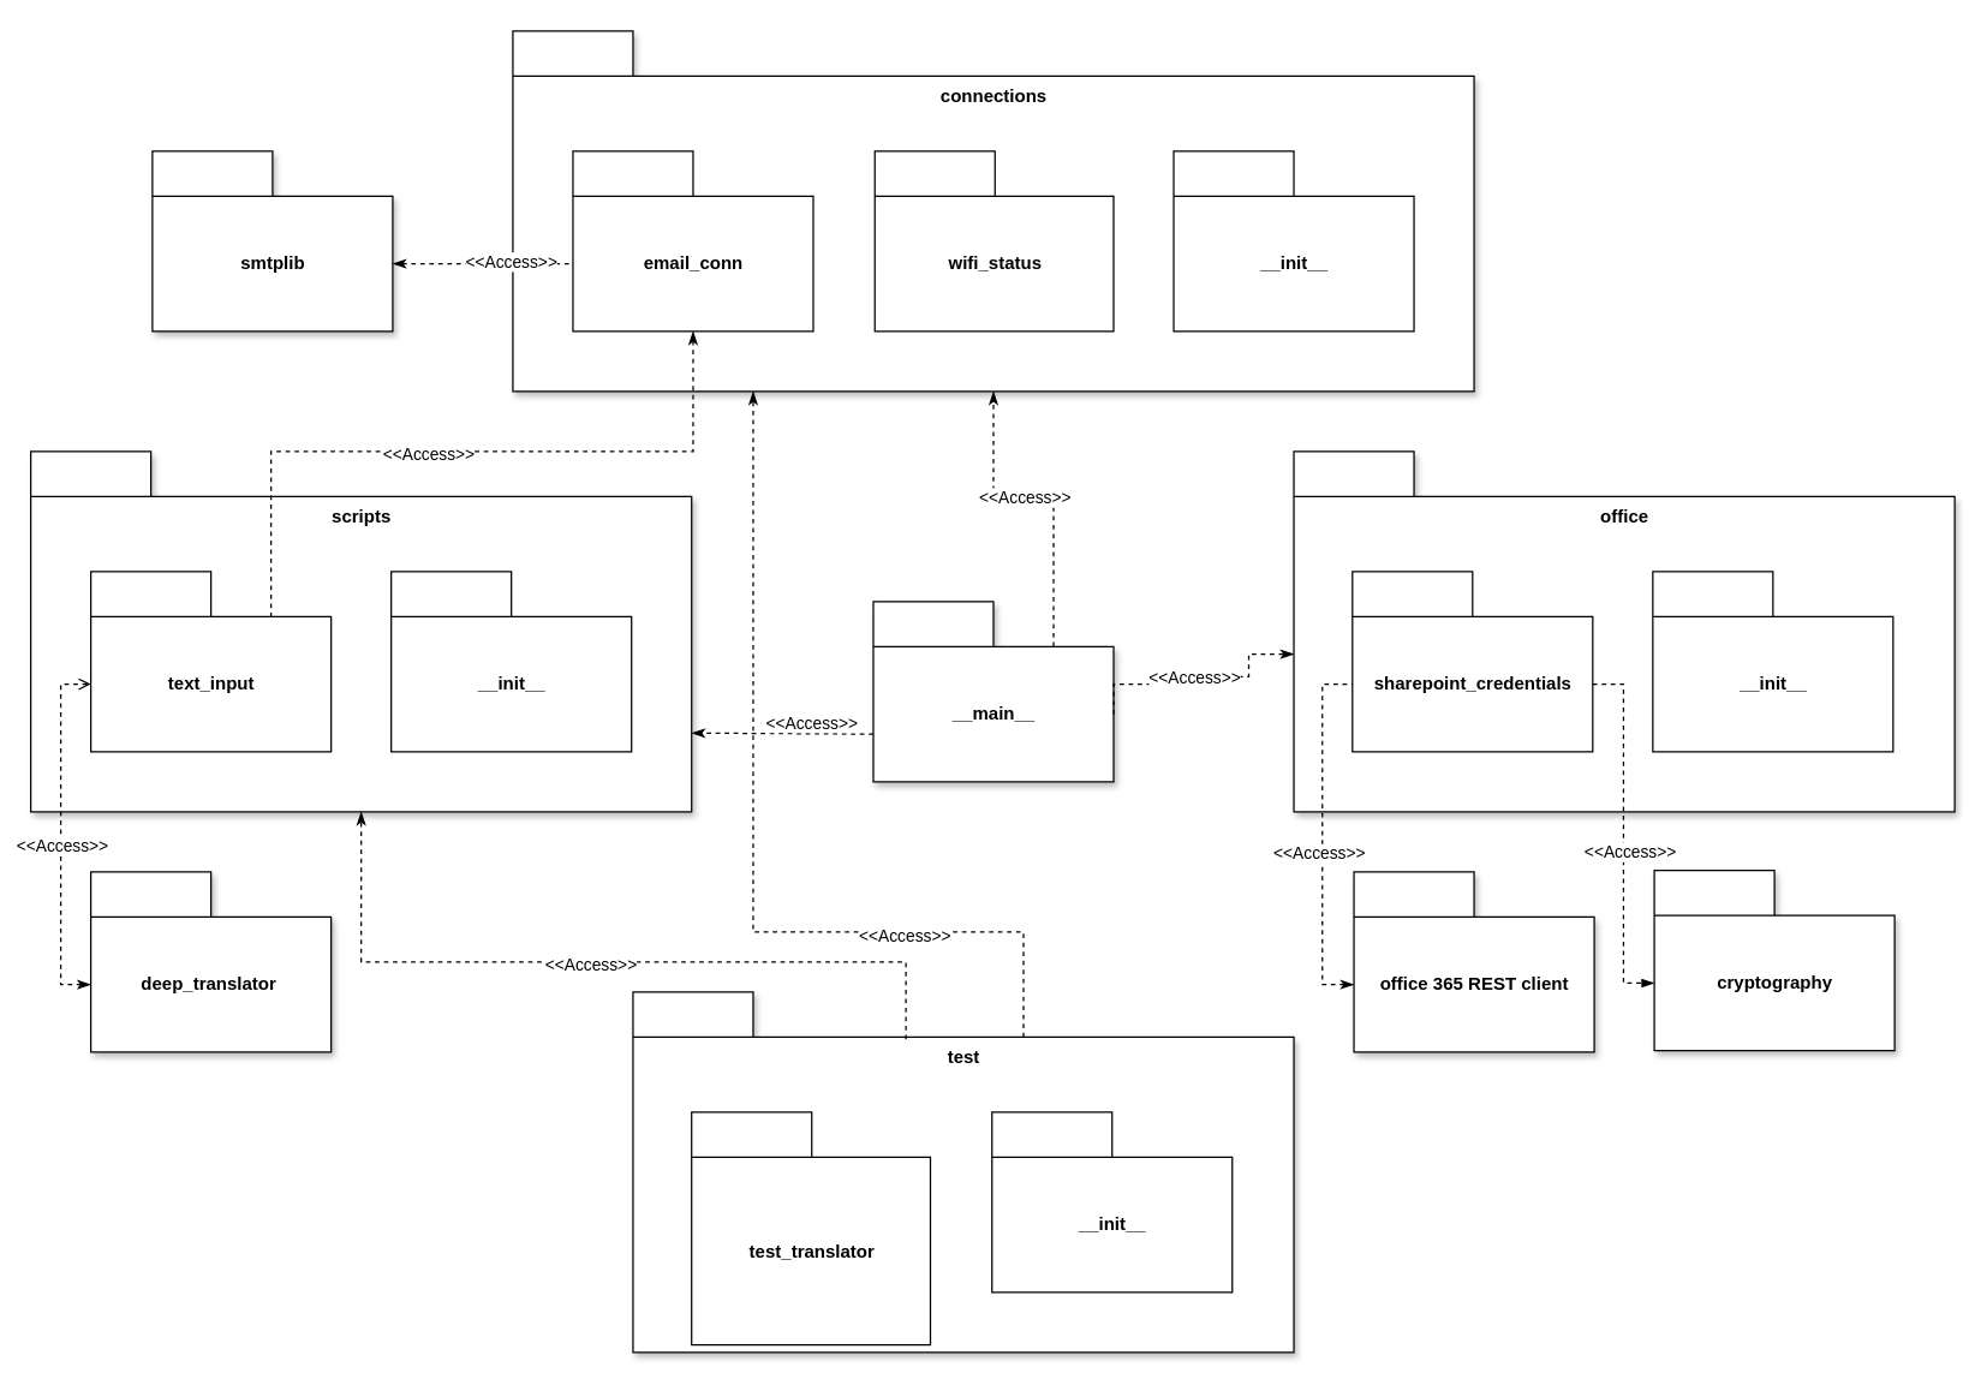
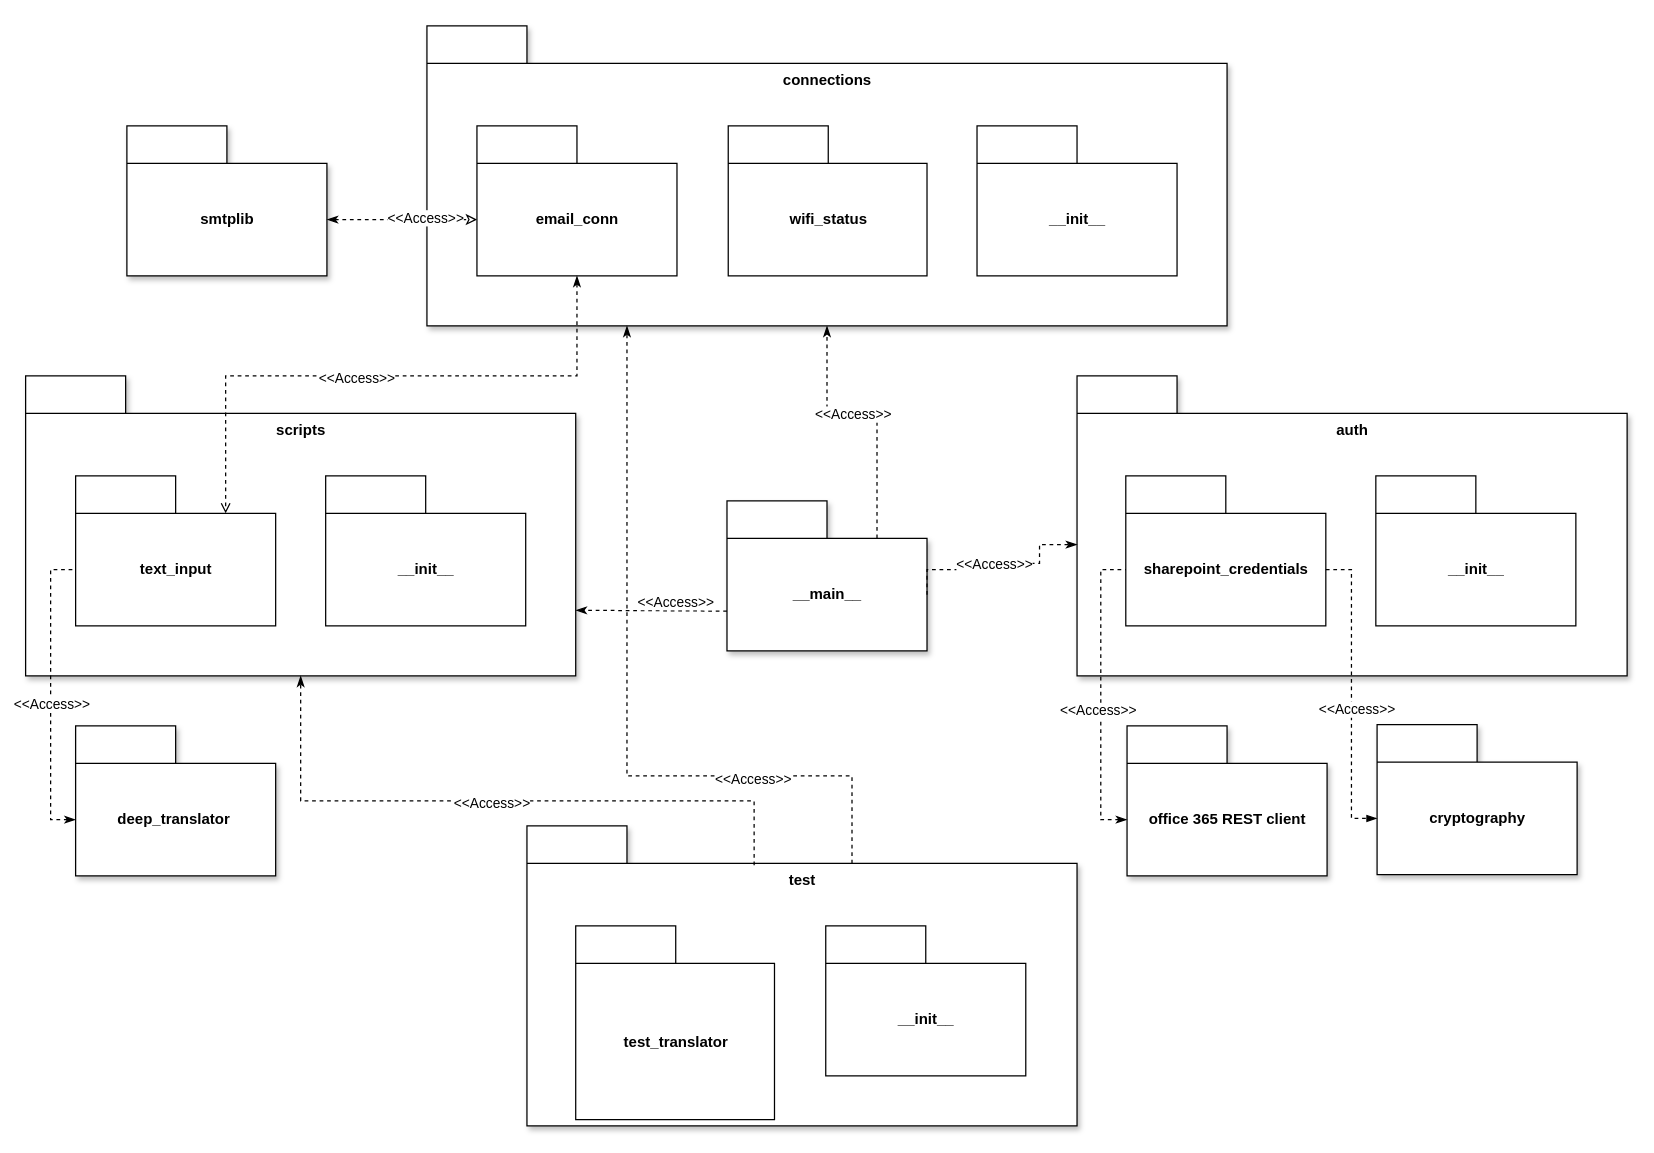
- <mxCell id="34" style="edgeStyle=orthogonalEdgeStyle;rounded=0;orthogonalLoop=1;jettySize=auto;html=1;exitX=0;exitY=0;exitDx=160;exitDy=75;exitPerimeter=0;entryX=0;entryY=0;entryDx=0;entryDy=75;entryPerimeter=0;dashed=1;strokeColor=#000000;fontSize=11;endArrow=none;endFill=0;startArrow=classicThin;startFill=1;" parent="26" source="33" target="31" edge="1"><mxGeometry relative="1" as="geometry" /></mxCell>
+ <mxCell id="34" style="edgeStyle=orthogonalEdgeStyle;rounded=0;orthogonalLoop=1;jettySize=auto;html=1;exitX=0;exitY=0;exitDx=160;exitDy=75;exitPerimeter=0;entryX=0;entryY=0;entryDx=0;entryDy=75;entryPerimeter=0;dashed=1;strokeColor=#000000;fontSize=11;endArrow=classic;endFill=0;startArrow=classicThin;startFill=1;" parent="26" source="33" target="31" edge="1"><mxGeometry relative="1" as="geometry" /></mxCell>
- <mxCell id="38" value="office" style="shape=folder;fontStyle=1;tabWidth=80;tabHeight=30;tabPosition=left;html=1;boundedLbl=1;verticalAlign=top;shadow=1;" parent="37" vertex="1"><mxGeometry x="201" width="440" height="240" as="geometry" /></mxCell>
+ <mxCell id="38" value="auth" style="shape=folder;fontStyle=1;tabWidth=80;tabHeight=30;tabPosition=left;html=1;boundedLbl=1;verticalAlign=top;shadow=1;" parent="37" vertex="1"><mxGeometry x="201" width="440" height="240" as="geometry" /></mxCell>
- <mxCell id="47" style="edgeStyle=orthogonalEdgeStyle;rounded=0;orthogonalLoop=1;jettySize=auto;html=1;exitX=0.5;exitY=1;exitDx=0;exitDy=0;exitPerimeter=0;entryX=0;entryY=0;entryDx=120;entryDy=30;entryPerimeter=0;dashed=1;strokeColor=#000000;fontSize=11;endArrow=none;endFill=0;startArrow=classicThin;startFill=1;" parent="1" source="31" target="17" edge="1"><mxGeometry relative="1" as="geometry" /></mxCell>
+ <mxCell id="47" style="edgeStyle=orthogonalEdgeStyle;rounded=0;orthogonalLoop=1;jettySize=auto;html=1;exitX=0.5;exitY=1;exitDx=0;exitDy=0;exitPerimeter=0;entryX=0;entryY=0;entryDx=120;entryDy=30;entryPerimeter=0;dashed=1;strokeColor=#000000;fontSize=11;endArrow=open;endFill=0;startArrow=classicThin;startFill=1;" parent="1" source="31" target="17" edge="1"><mxGeometry relative="1" as="geometry" /></mxCell>
- <mxCell id="18" style="edgeStyle=orthogonalEdgeStyle;rounded=0;orthogonalLoop=1;jettySize=auto;html=1;exitX=0;exitY=0;exitDx=0;exitDy=75;exitPerimeter=0;entryX=0;entryY=0;entryDx=0;entryDy=75;entryPerimeter=0;dashed=1;strokeColor=#000000;fontSize=11;endArrow=open;endFill=0;startArrow=classicThin;startFill=1;" parent="15" source="20" target="17" edge="1"><mxGeometry relative="1" as="geometry" /></mxCell>
+ <mxCell id="18" style="edgeStyle=orthogonalEdgeStyle;rounded=0;orthogonalLoop=1;jettySize=auto;html=1;exitX=0;exitY=0;exitDx=0;exitDy=75;exitPerimeter=0;entryX=0;entryY=0;entryDx=0;entryDy=75;entryPerimeter=0;dashed=1;strokeColor=#000000;fontSize=11;endArrow=none;endFill=0;startArrow=classicThin;startFill=1;" parent="15" source="20" target="17" edge="1"><mxGeometry relative="1" as="geometry" /></mxCell>
